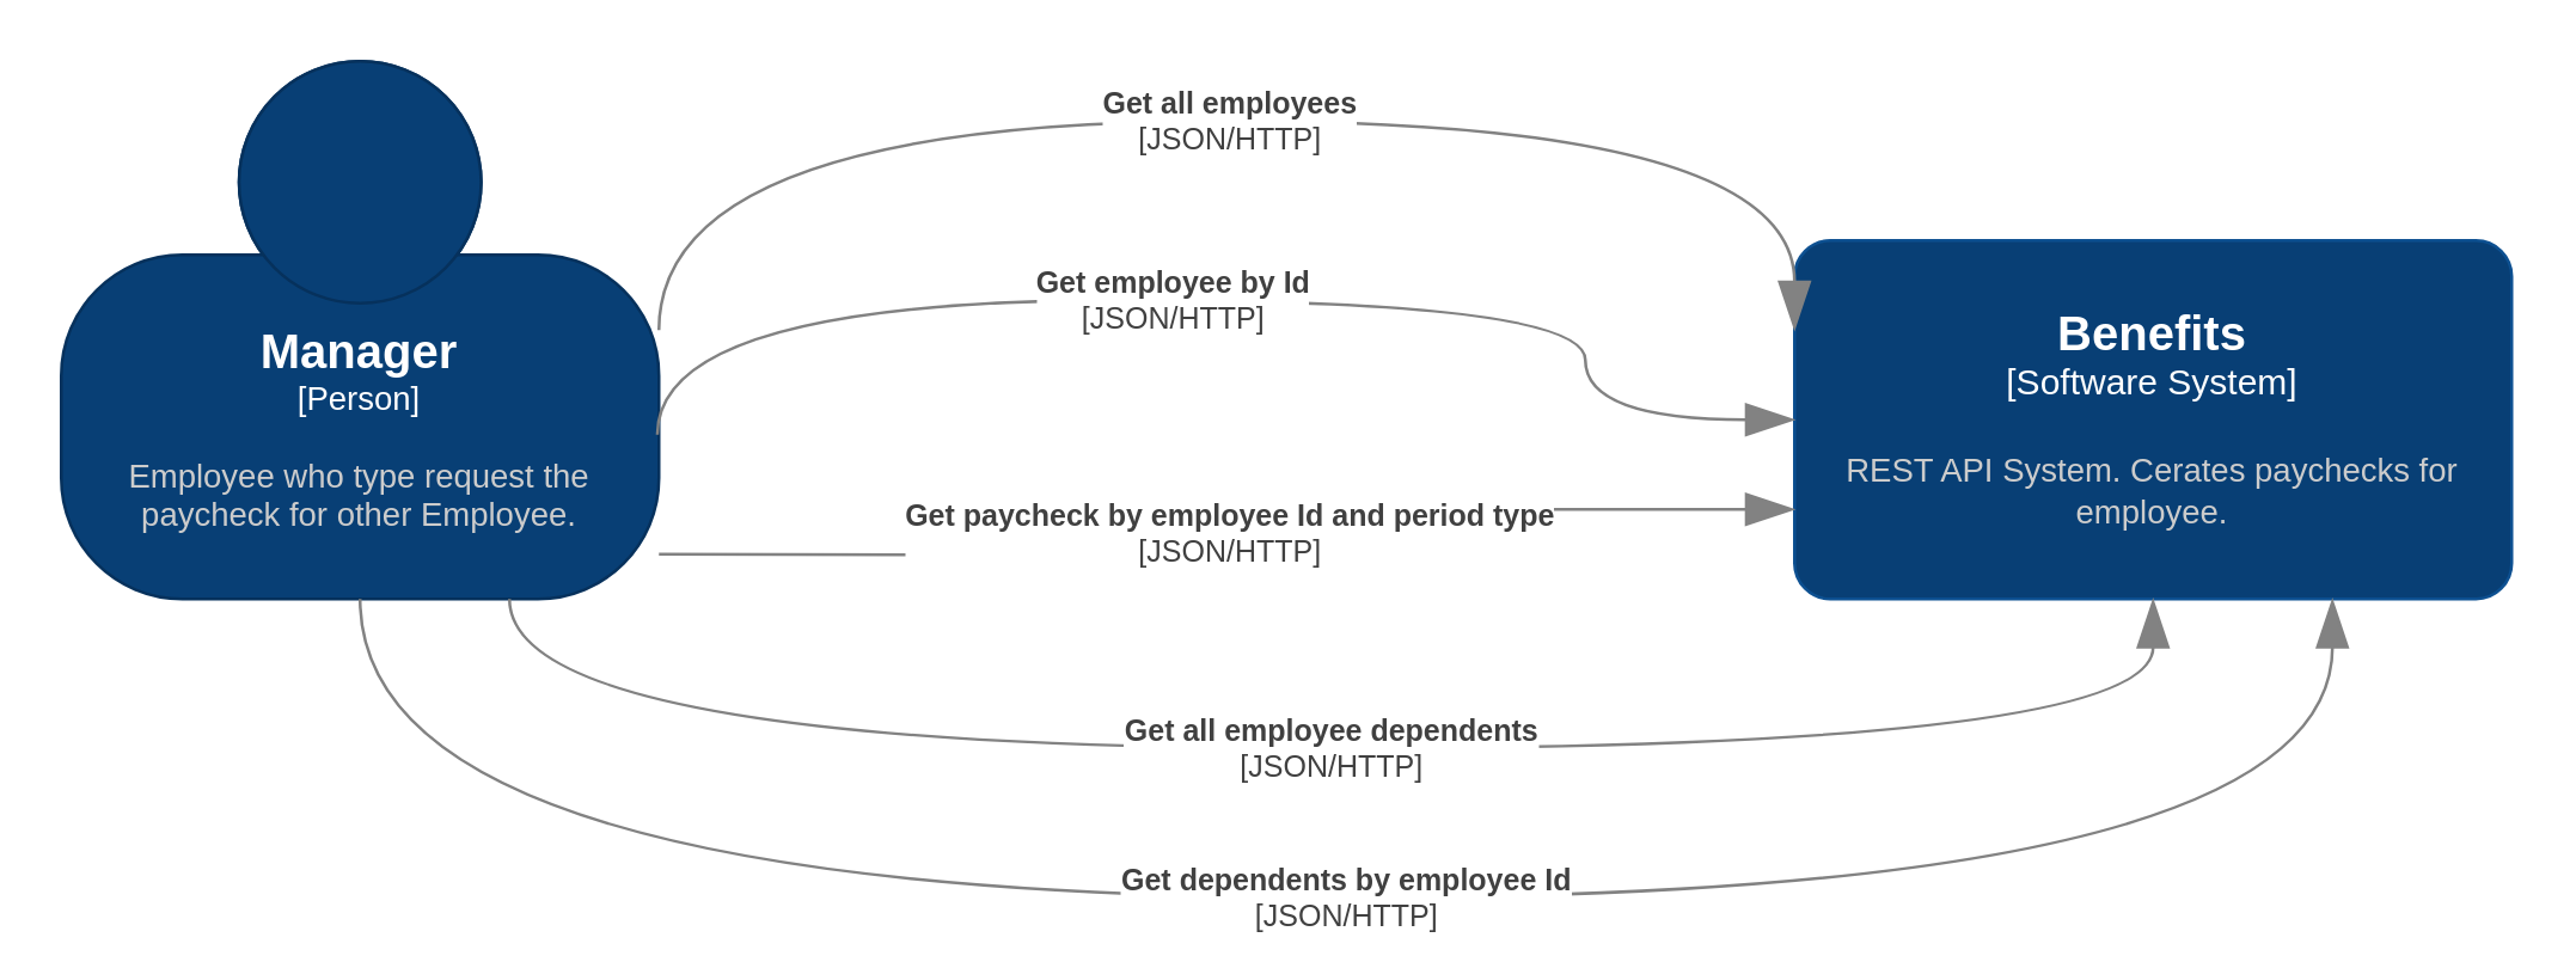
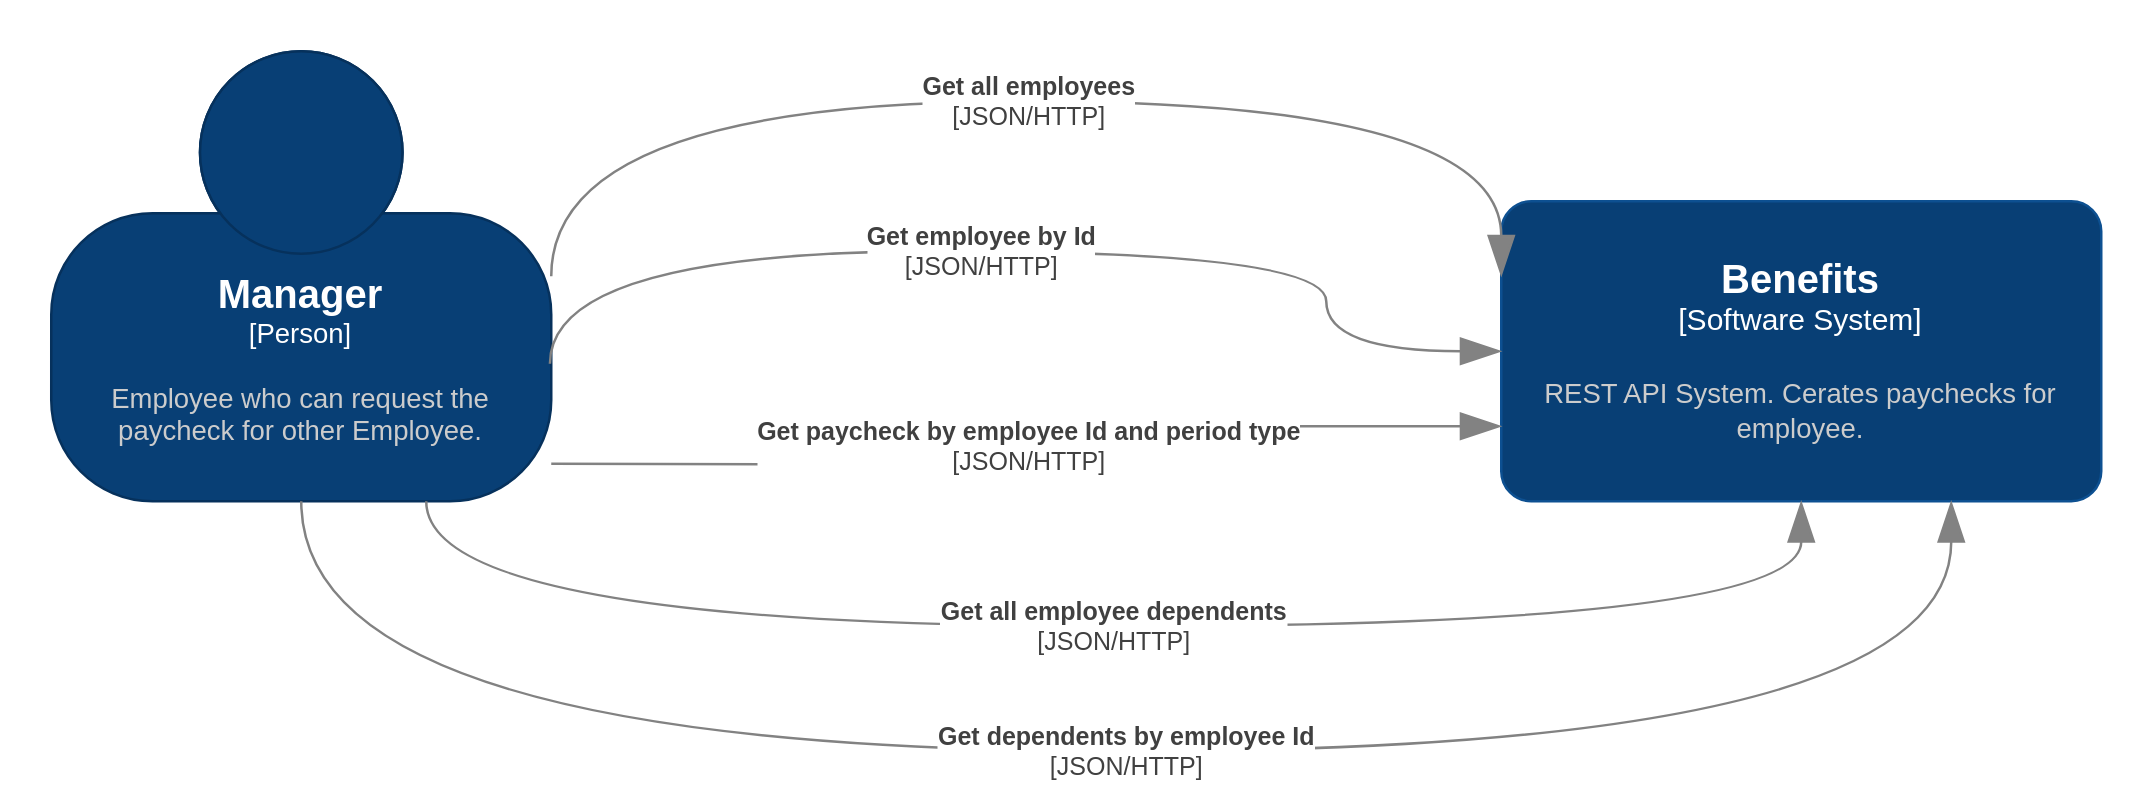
- <mxCell id="2" value="&lt;font style=&quot;font-size: 16px&quot;&gt;&lt;b&gt;Manager&lt;/b&gt;&lt;/font&gt;&lt;div&gt;[Person]&lt;/div&gt;&lt;br&gt;&lt;div&gt;&lt;font style=&quot;font-size: 11px&quot;&gt;&lt;font color=&quot;#cccccc&quot;&gt;Employee who type request the paycheck for other Employee. &lt;/font&gt;&lt;/div&gt;" style="html=1;fontSize=11;dashed=0;whiteSpace=wrap;fillColor=#083F75;strokeColor=#06315C;fontColor=#ffffff;shape=mxgraph.c4.person2;align=center;metaEdit=1;points=[[0.5,0,0],[1,0.5,0],[1,0.75,0],[0.75,1,0],[0.5,1,0],[0.25,1,0],[0,0.75,0],[0,0.5,0]];resizable=0;" parent="1" vertex="1"><mxGeometry x="20" y="20" width="200" height="180" as="geometry" /></mxCell>
+ <mxCell id="2" value="&lt;font style=&quot;font-size: 16px&quot;&gt;&lt;b&gt;Manager&lt;/b&gt;&lt;/font&gt;&lt;div&gt;[Person]&lt;/div&gt;&lt;br&gt;&lt;div&gt;&lt;font style=&quot;font-size: 11px&quot;&gt;&lt;font color=&quot;#cccccc&quot;&gt;Employee who can request the paycheck for other Employee. &lt;/font&gt;&lt;/div&gt;" style="html=1;fontSize=11;dashed=0;whiteSpace=wrap;fillColor=#083F75;strokeColor=#06315C;fontColor=#ffffff;shape=mxgraph.c4.person2;align=center;metaEdit=1;points=[[0.5,0,0],[1,0.5,0],[1,0.75,0],[0.75,1,0],[0.5,1,0],[0.25,1,0],[0,0.75,0],[0,0.5,0]];resizable=0;" parent="1" vertex="1"><mxGeometry x="20" y="20" width="200" height="180" as="geometry" /></mxCell>
